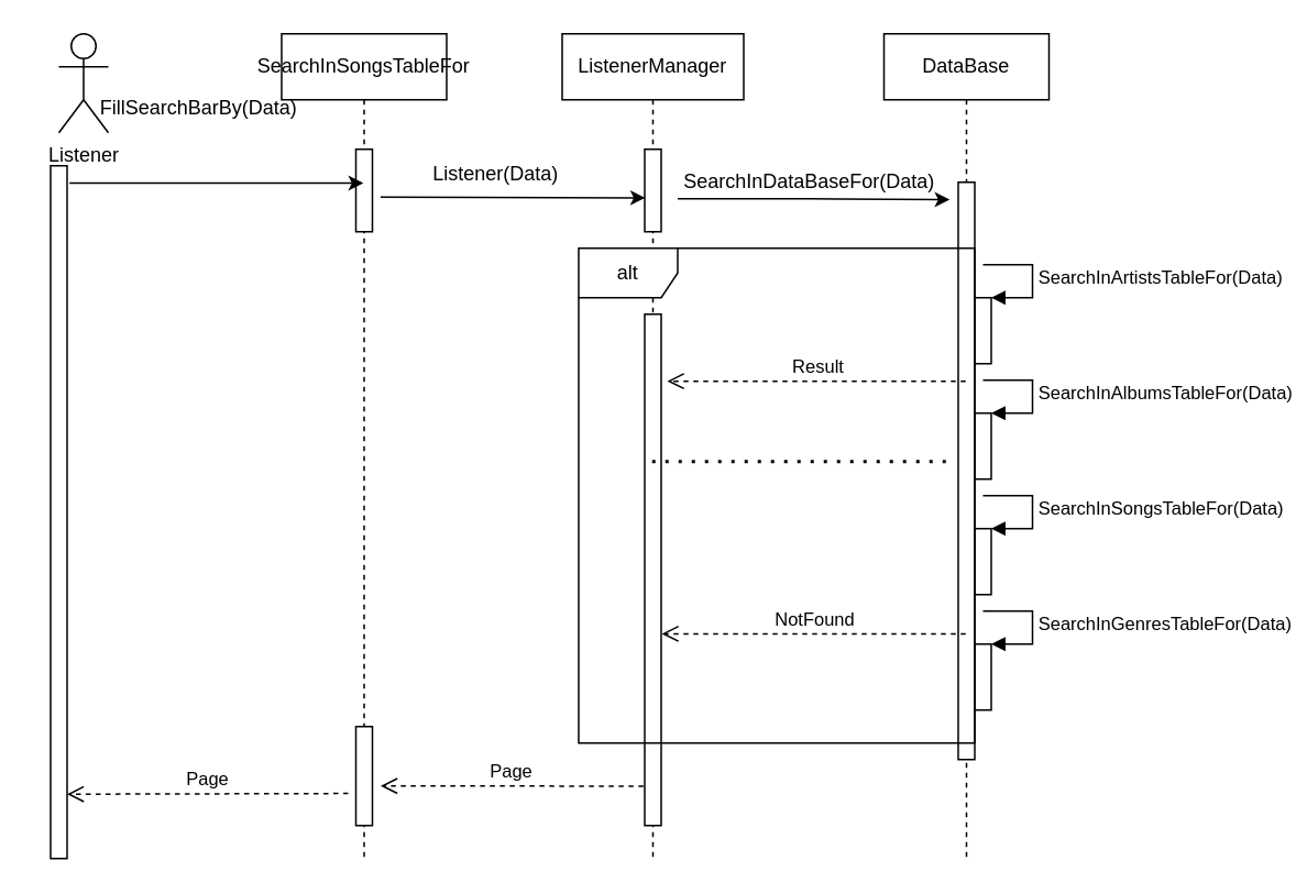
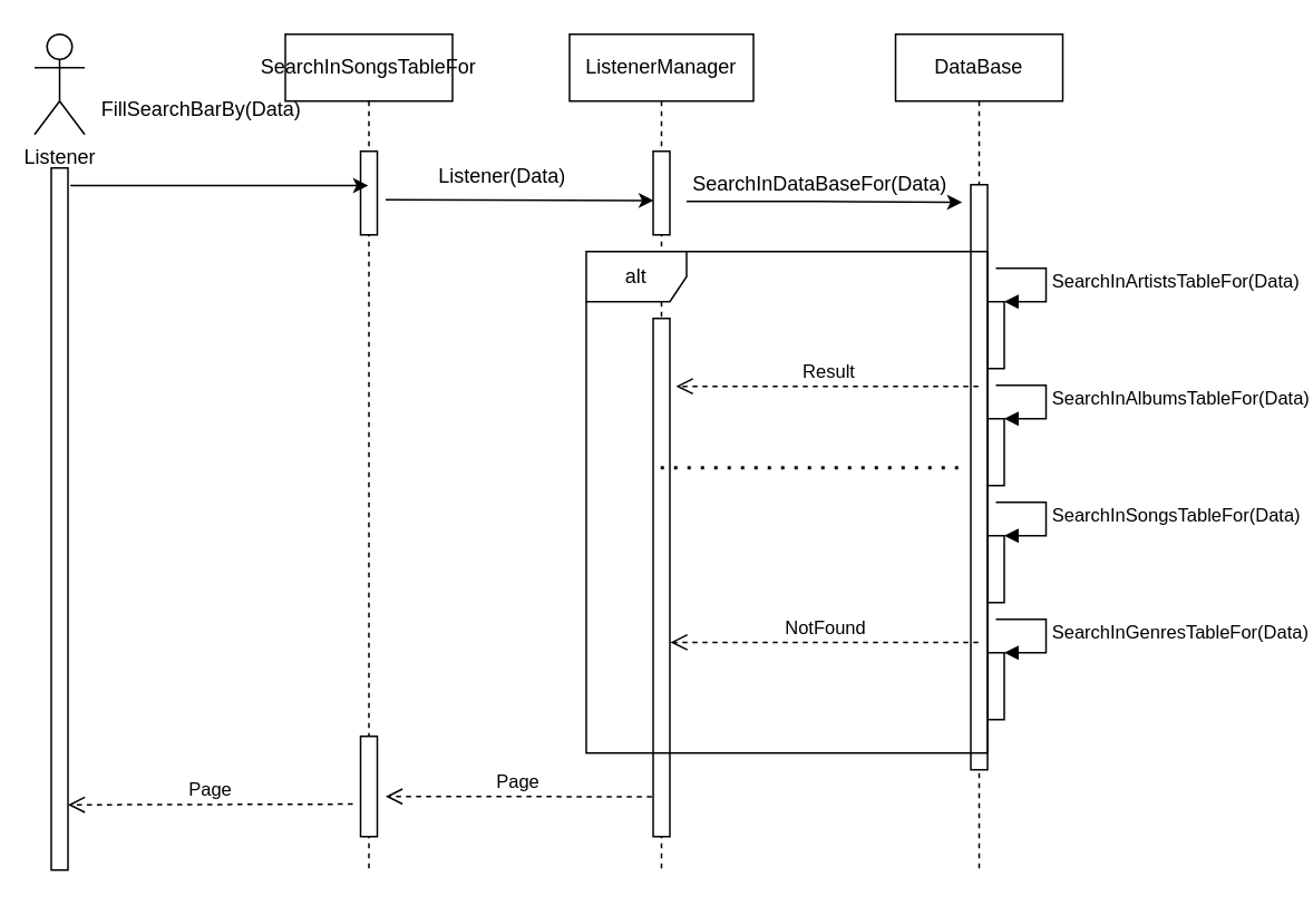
- <mxCell id="2" value="Listener&lt;br&gt;" style="shape=umlActor;verticalLabelPosition=bottom;verticalAlign=top;html=1;outlineConnect=0;" parent="1" vertex="1"><mxGeometry x="35" y="20" width="30" height="60" as="geometry" /></mxCell>
+ <mxCell id="2" value="Listener&lt;br&gt;" style="shape=umlActor;verticalLabelPosition=bottom;verticalAlign=top;html=1;outlineConnect=0;" parent="1" vertex="1"><mxGeometry x="20" y="20" width="30" height="60" as="geometry" /></mxCell>
